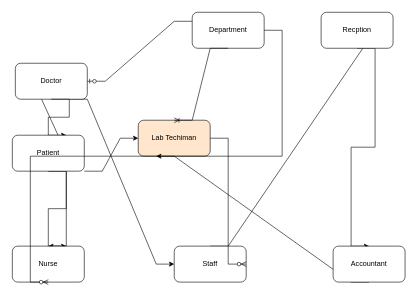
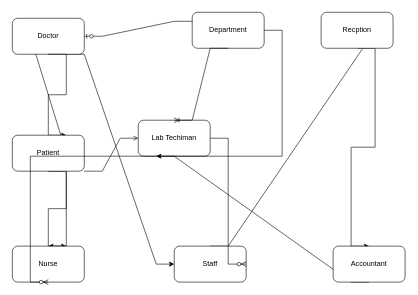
- <mxCell id="7" value="Doctor" style="rounded=1;whiteSpace=wrap;html=1;" parent="1" vertex="1"><mxGeometry x="25" y="105" width="120" height="60" as="geometry" /></mxCell>
+ <mxCell id="7" value="Doctor" style="rounded=1;whiteSpace=wrap;html=1;" parent="1" vertex="1"><mxGeometry x="20" y="30" width="120" height="60" as="geometry" /></mxCell>
- <mxCell id="4" style="rounded=0;orthogonalLoop=1;jettySize=auto;html=1;exitX=1;exitY=1;exitDx=0;exitDy=0;edgeStyle=entityRelationEdgeStyle;elbow=vertical;" parent="1" source="18" target="9" edge="1"><mxGeometry relative="1" as="geometry" /></mxCell>
+ <mxCell id="4" style="rounded=0;orthogonalLoop=1;jettySize=auto;html=1;exitX=1;exitY=1;exitDx=0;exitDy=0;edgeStyle=entityRelationEdgeStyle;elbow=vertical;endArrow=open;" parent="1" source="18" target="9" edge="1"><mxGeometry relative="1" as="geometry" /></mxCell>
- <mxCell id="9" value="Lab Techiman" style="rounded=1;whiteSpace=wrap;html=1;fillColor=#ffe6cc;" parent="1" vertex="1"><mxGeometry x="230" y="200" width="120" height="60" as="geometry" /></mxCell>
+ <mxCell id="9" value="Lab Techiman" style="rounded=1;whiteSpace=wrap;html=1;" parent="1" vertex="1"><mxGeometry x="230" y="200" width="120" height="60" as="geometry" /></mxCell>
